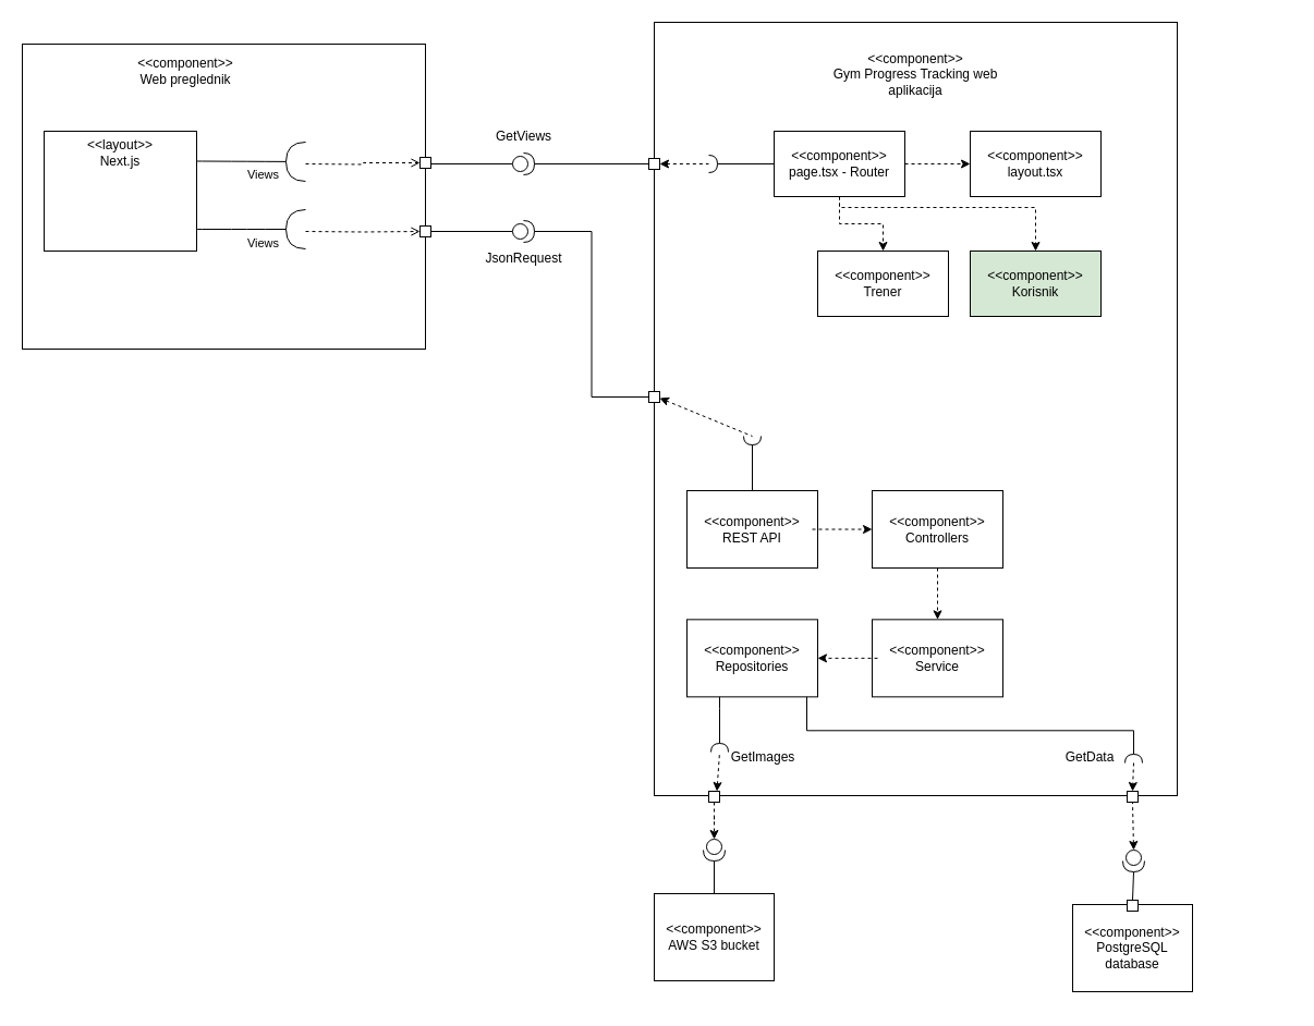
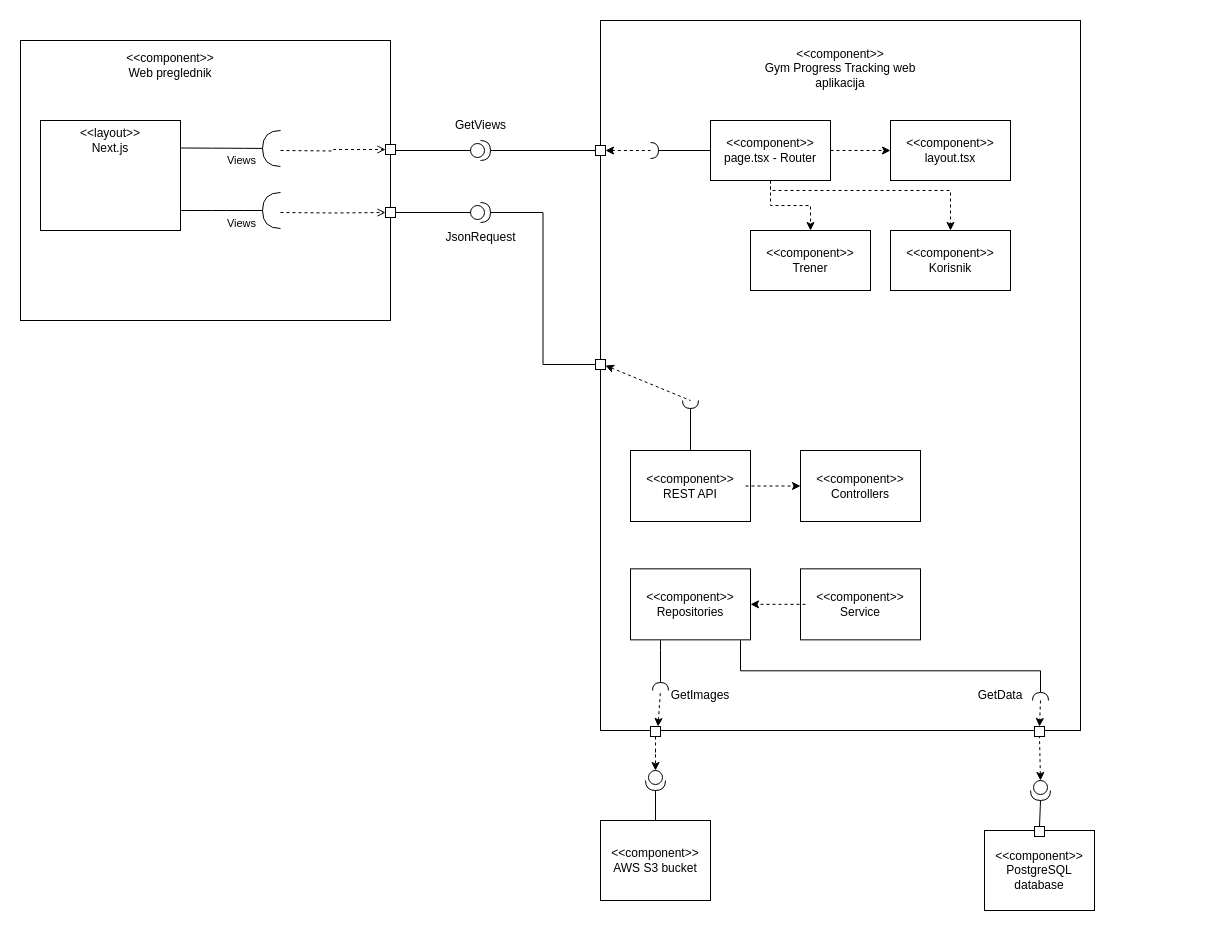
- <mxCell id="39" value="&amp;lt;&amp;lt;component&amp;gt;&amp;gt;&lt;div&gt;Korisnik&lt;/div&gt;" style="rounded=0;whiteSpace=wrap;html=1;fillColor=#d5e8d4;" vertex="1" parent="2"><mxGeometry x="290" y="210" width="120" height="60" as="geometry" /></mxCell>
+ <mxCell id="39" value="&amp;lt;&amp;lt;component&amp;gt;&amp;gt;&lt;div&gt;Korisnik&lt;/div&gt;" style="rounded=0;whiteSpace=wrap;html=1;" vertex="1" parent="2"><mxGeometry x="290" y="210" width="120" height="60" as="geometry" /></mxCell>
- <mxCell id="20" style="edgeStyle=orthogonalEdgeStyle;rounded=0;orthogonalLoop=1;jettySize=auto;html=1;dashed=1;" edge="1" parent="5" source="12" target="15"><mxGeometry relative="1" as="geometry" /></mxCell>
